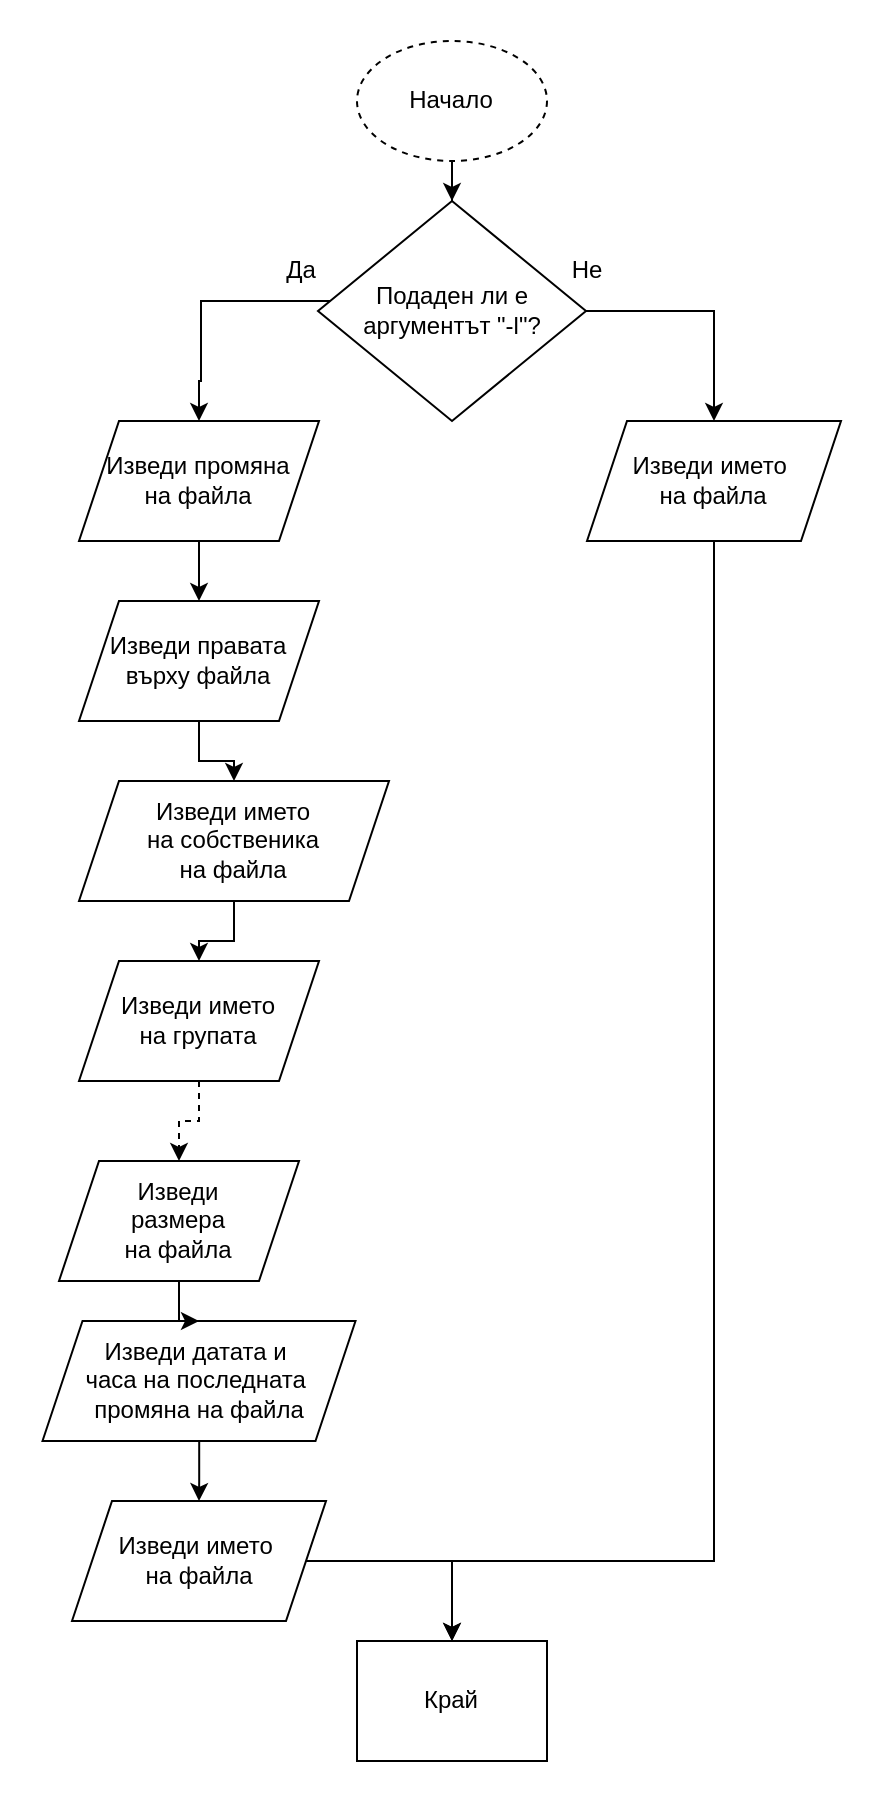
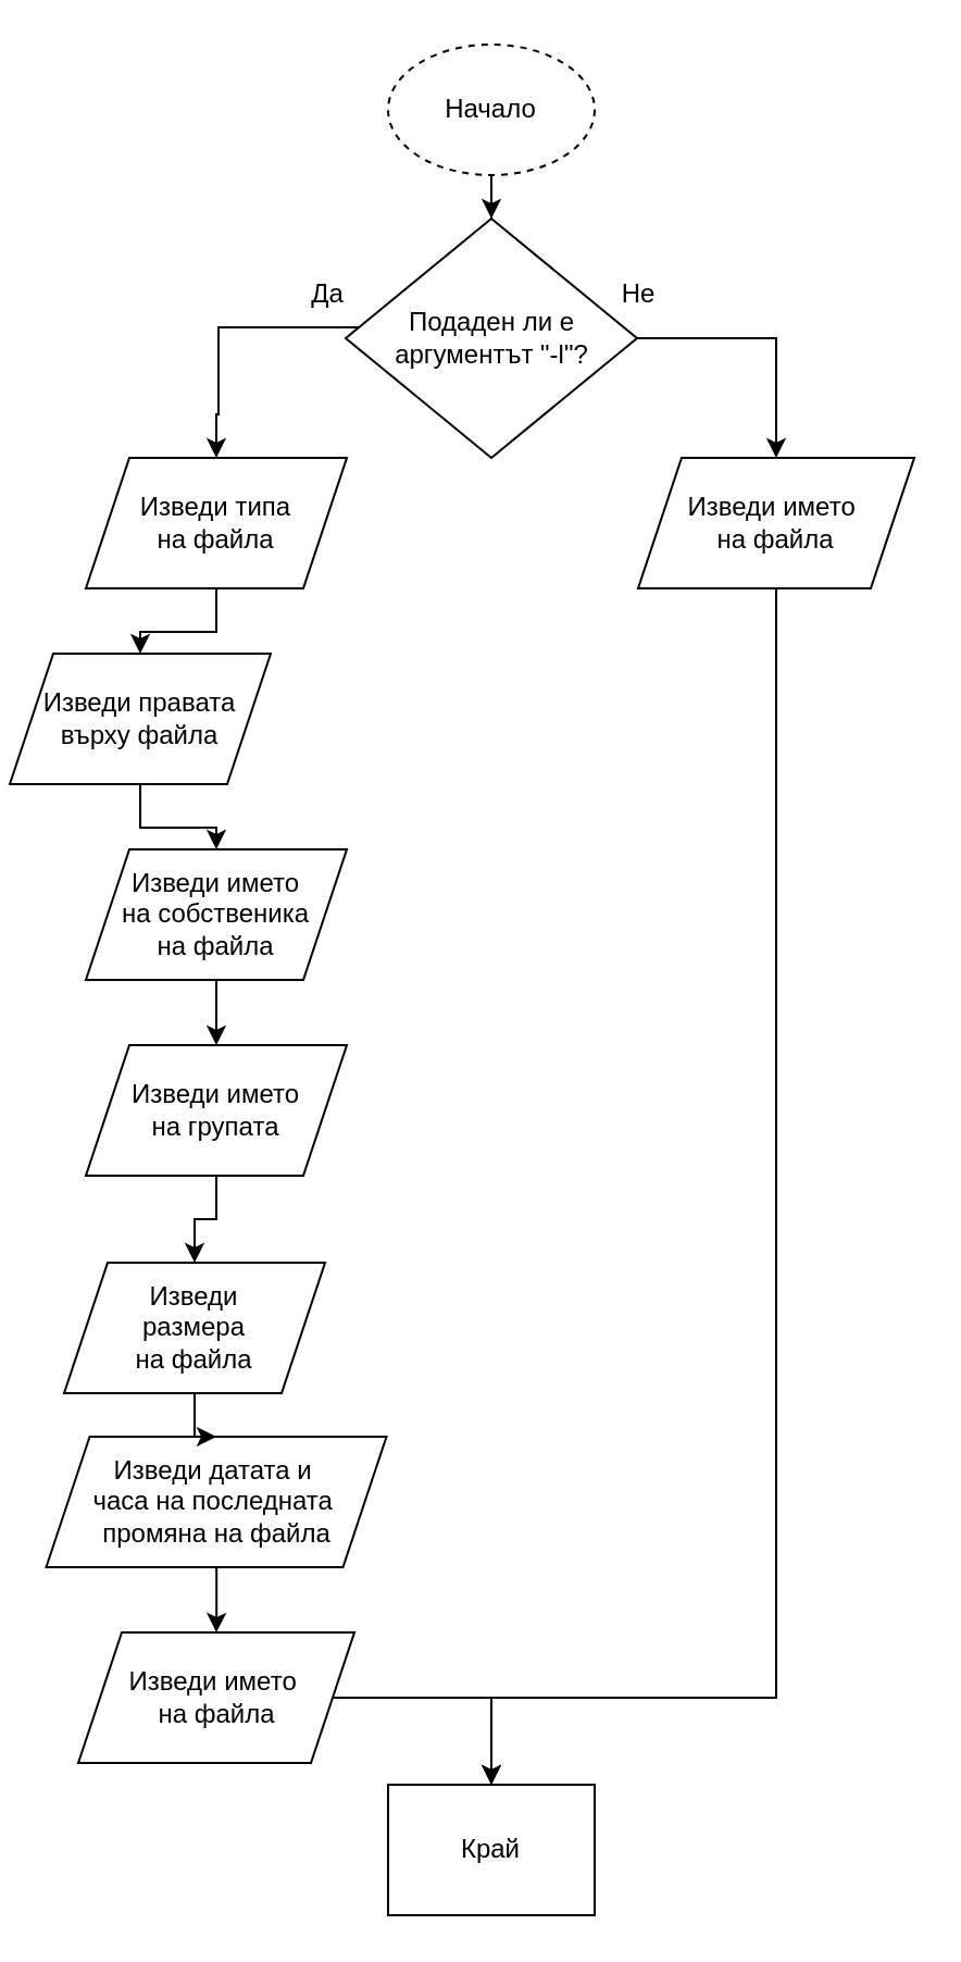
- <mxCell id="10" value="Изведи промяна&lt;div&gt;на файла&lt;/div&gt;" style="shape=parallelogram;perimeter=parallelogramPerimeter;whiteSpace=wrap;html=1;fixedSize=1;fillColor=none;" vertex="1" parent="1"><mxGeometry x="39" y="210" width="120" height="60" as="geometry" /></mxCell>
+ <mxCell id="10" value="Изведи типа&lt;div&gt;на файла&lt;/div&gt;" style="shape=parallelogram;perimeter=parallelogramPerimeter;whiteSpace=wrap;html=1;fixedSize=1;fillColor=none;" vertex="1" parent="1"><mxGeometry x="39" y="210" width="120" height="60" as="geometry" /></mxCell>
- <mxCell id="12" value="Изведи правата върху файла" style="shape=parallelogram;perimeter=parallelogramPerimeter;whiteSpace=wrap;html=1;fixedSize=1;fillColor=none;" vertex="1" parent="1"><mxGeometry x="39" y="300" width="120" height="60" as="geometry" /></mxCell>
+ <mxCell id="12" value="Изведи правата върху файла" style="shape=parallelogram;perimeter=parallelogramPerimeter;whiteSpace=wrap;html=1;fixedSize=1;fillColor=none;" vertex="1" parent="1"><mxGeometry x="4" y="300" width="120" height="60" as="geometry" /></mxCell>
- <mxCell id="14" value="Изведи името&lt;div&gt;на собственика&lt;/div&gt;&lt;div&gt;на файла&lt;/div&gt;" style="shape=parallelogram;perimeter=parallelogramPerimeter;whiteSpace=wrap;html=1;fixedSize=1;fillColor=none;" vertex="1" parent="1"><mxGeometry x="39" y="390" width="155" height="60" as="geometry" /></mxCell>
+ <mxCell id="14" value="Изведи името&lt;div&gt;на собственика&lt;/div&gt;&lt;div&gt;на файла&lt;/div&gt;" style="shape=parallelogram;perimeter=parallelogramPerimeter;whiteSpace=wrap;html=1;fixedSize=1;fillColor=none;" vertex="1" parent="1"><mxGeometry x="39" y="390" width="120" height="60" as="geometry" /></mxCell>
- <mxCell id="15" style="edgeStyle=orthogonalEdgeStyle;rounded=0;orthogonalLoop=1;jettySize=auto;html=1;dashed=1;" edge="1" parent="1" source="16" target="18"><mxGeometry relative="1" as="geometry" /></mxCell>
+ <mxCell id="15" style="edgeStyle=orthogonalEdgeStyle;rounded=0;orthogonalLoop=1;jettySize=auto;html=1;" edge="1" parent="1" source="16" target="18"><mxGeometry relative="1" as="geometry" /></mxCell>
